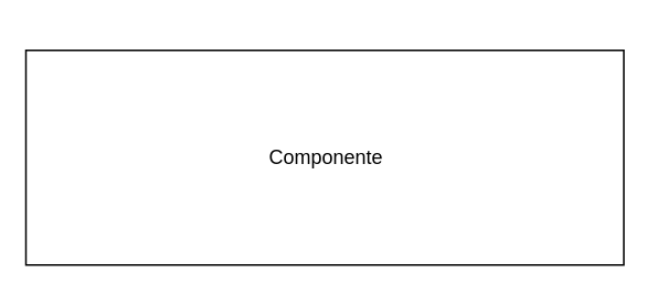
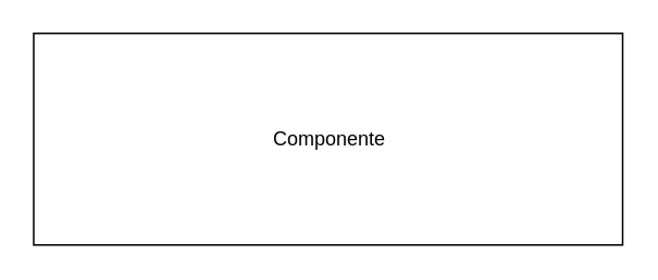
- <mxCell id="2" value="Componente" style="html=1;" vertex="1" parent="1"><mxGeometry x="15" y="30" width="361" height="130" as="geometry" /></mxCell>
+ <mxCell id="2" value="Componente" style="html=1;" vertex="1" parent="1"><mxGeometry x="20" y="20" width="361" height="130" as="geometry" /></mxCell>
